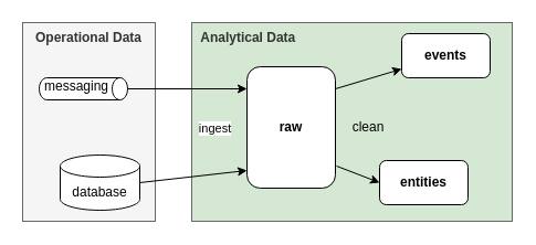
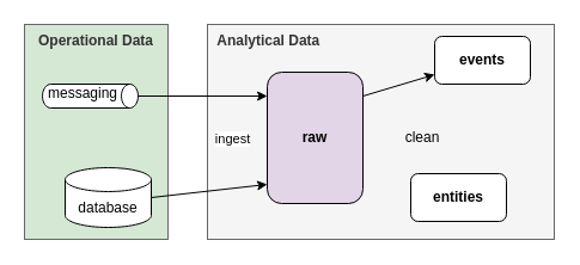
- <mxCell id="3" value="Operational Data" style="rounded=0;whiteSpace=wrap;html=1;fillColor=#f5f5f5;fontColor=#333333;strokeColor=#666666;fontStyle=1;verticalAlign=top;" parent="1" vertex="1"><mxGeometry x="20" y="20" width="120" height="180" as="geometry" /></mxCell>
+ <mxCell id="3" value="Operational Data" style="rounded=0;whiteSpace=wrap;html=1;fillColor=#d5e8d4;fontColor=#333333;strokeColor=#666666;fontStyle=1;verticalAlign=top;" parent="1" vertex="1"><mxGeometry x="20" y="20" width="120" height="180" as="geometry" /></mxCell>
- <mxCell id="2" value="&amp;nbsp; Analytical Data" style="rounded=0;whiteSpace=wrap;html=1;fillColor=#d5e8d4;fontColor=#333333;strokeColor=#666666;fontStyle=1;verticalAlign=top;align=left;" parent="1" vertex="1"><mxGeometry x="173" y="20" width="290" height="180" as="geometry" /></mxCell>
+ <mxCell id="2" value="&amp;nbsp; Analytical Data" style="rounded=0;whiteSpace=wrap;html=1;fillColor=#F5F5F5;fontColor=#333333;strokeColor=#666666;fontStyle=1;verticalAlign=top;align=left;" parent="1" vertex="1"><mxGeometry x="173" y="20" width="290" height="180" as="geometry" /></mxCell>
- <mxCell id="6" value="raw" style="rounded=1;whiteSpace=wrap;html=1;fontStyle=1" parent="1" vertex="1"><mxGeometry x="223" y="60" width="80" height="110" as="geometry" /></mxCell>
+ <mxCell id="6" value="raw" style="rounded=1;whiteSpace=wrap;html=1;fontStyle=1;fillColor=#e1d5e7;" parent="1" vertex="1"><mxGeometry x="223" y="60" width="80" height="110" as="geometry" /></mxCell>
- <mxCell id="7" value="clean" style="text;html=1;strokeColor=none;fillColor=none;align=center;verticalAlign=middle;whiteSpace=wrap;rounded=0;" parent="1" vertex="1"><mxGeometry x="303" y="100" width="60" height="30" as="geometry" /></mxCell>
+ <mxCell id="7" value="clean" style="text;html=1;strokeColor=none;fillColor=none;align=center;verticalAlign=middle;whiteSpace=wrap;rounded=0;" parent="1" vertex="1"><mxGeometry x="323" y="100" width="60" height="30" as="geometry" /></mxCell>
- <mxCell id="5" style="rounded=0;orthogonalLoop=1;jettySize=auto;html=1;entryX=0;entryY=0.5;entryDx=0;entryDy=0;exitX=1.013;exitY=0.818;exitDx=0;exitDy=0;exitPerimeter=0;" parent="1" source="6" target="9" edge="1"><mxGeometry relative="1" as="geometry" /></mxCell>
